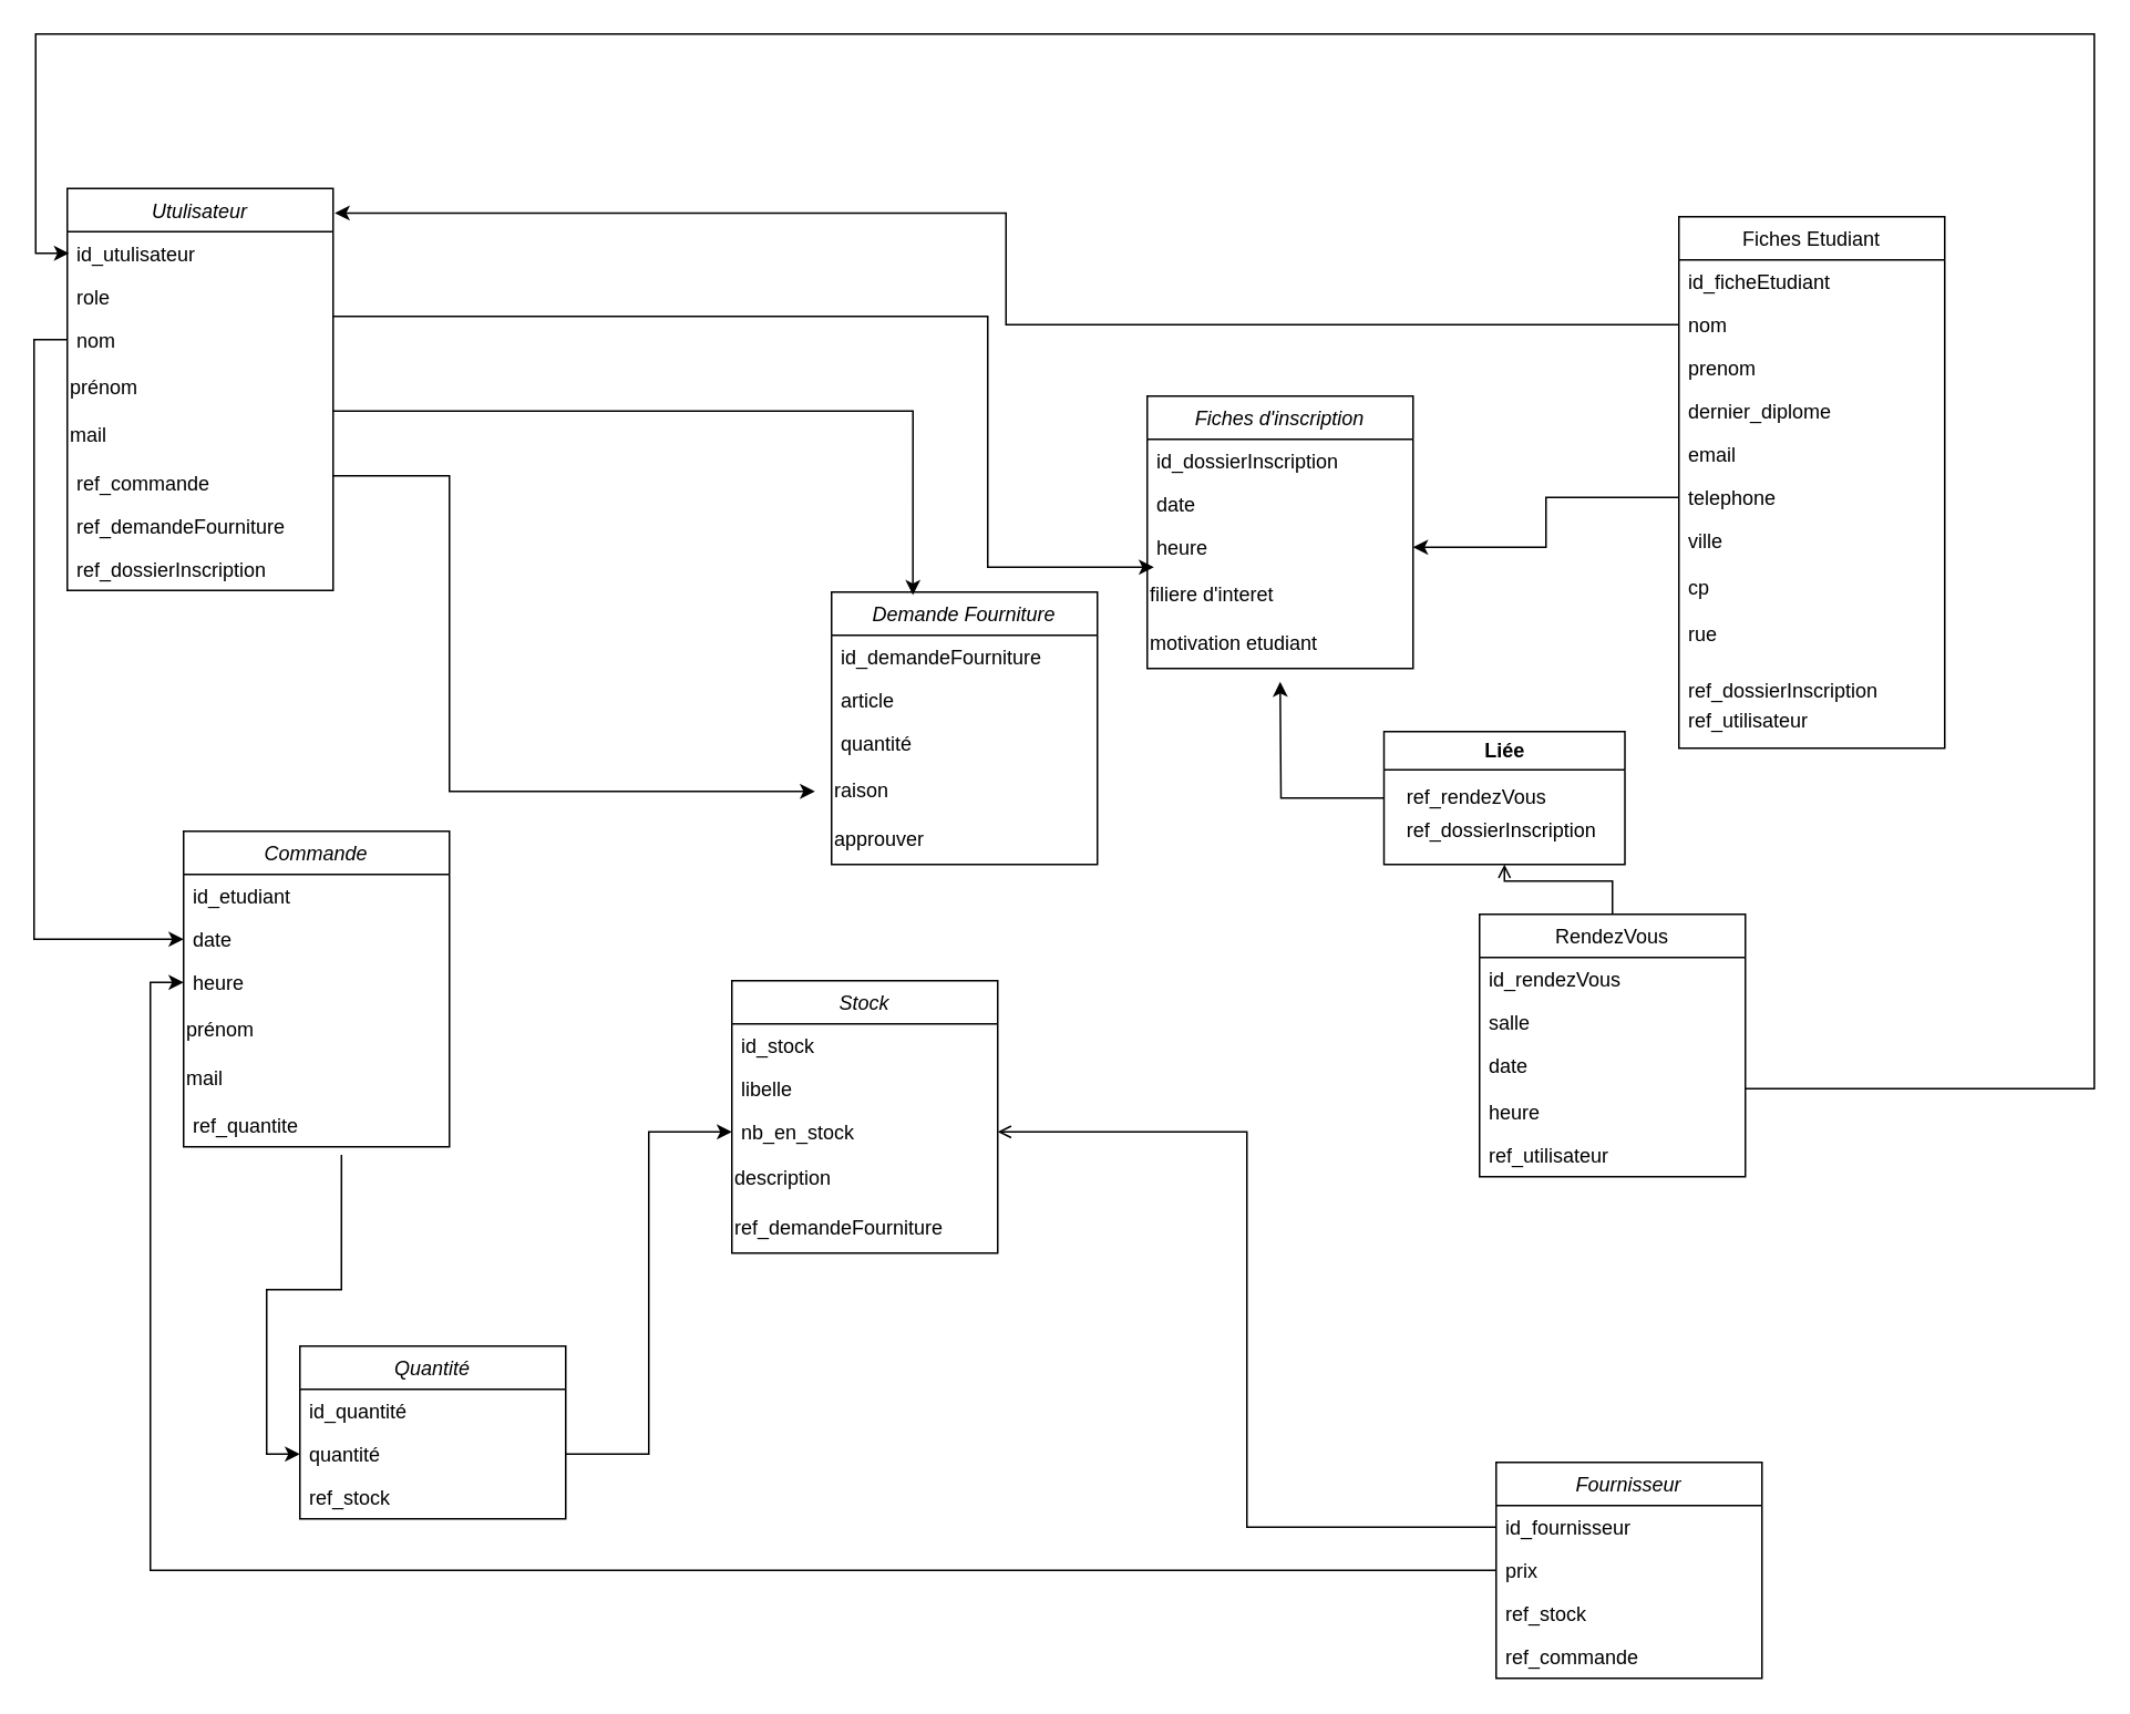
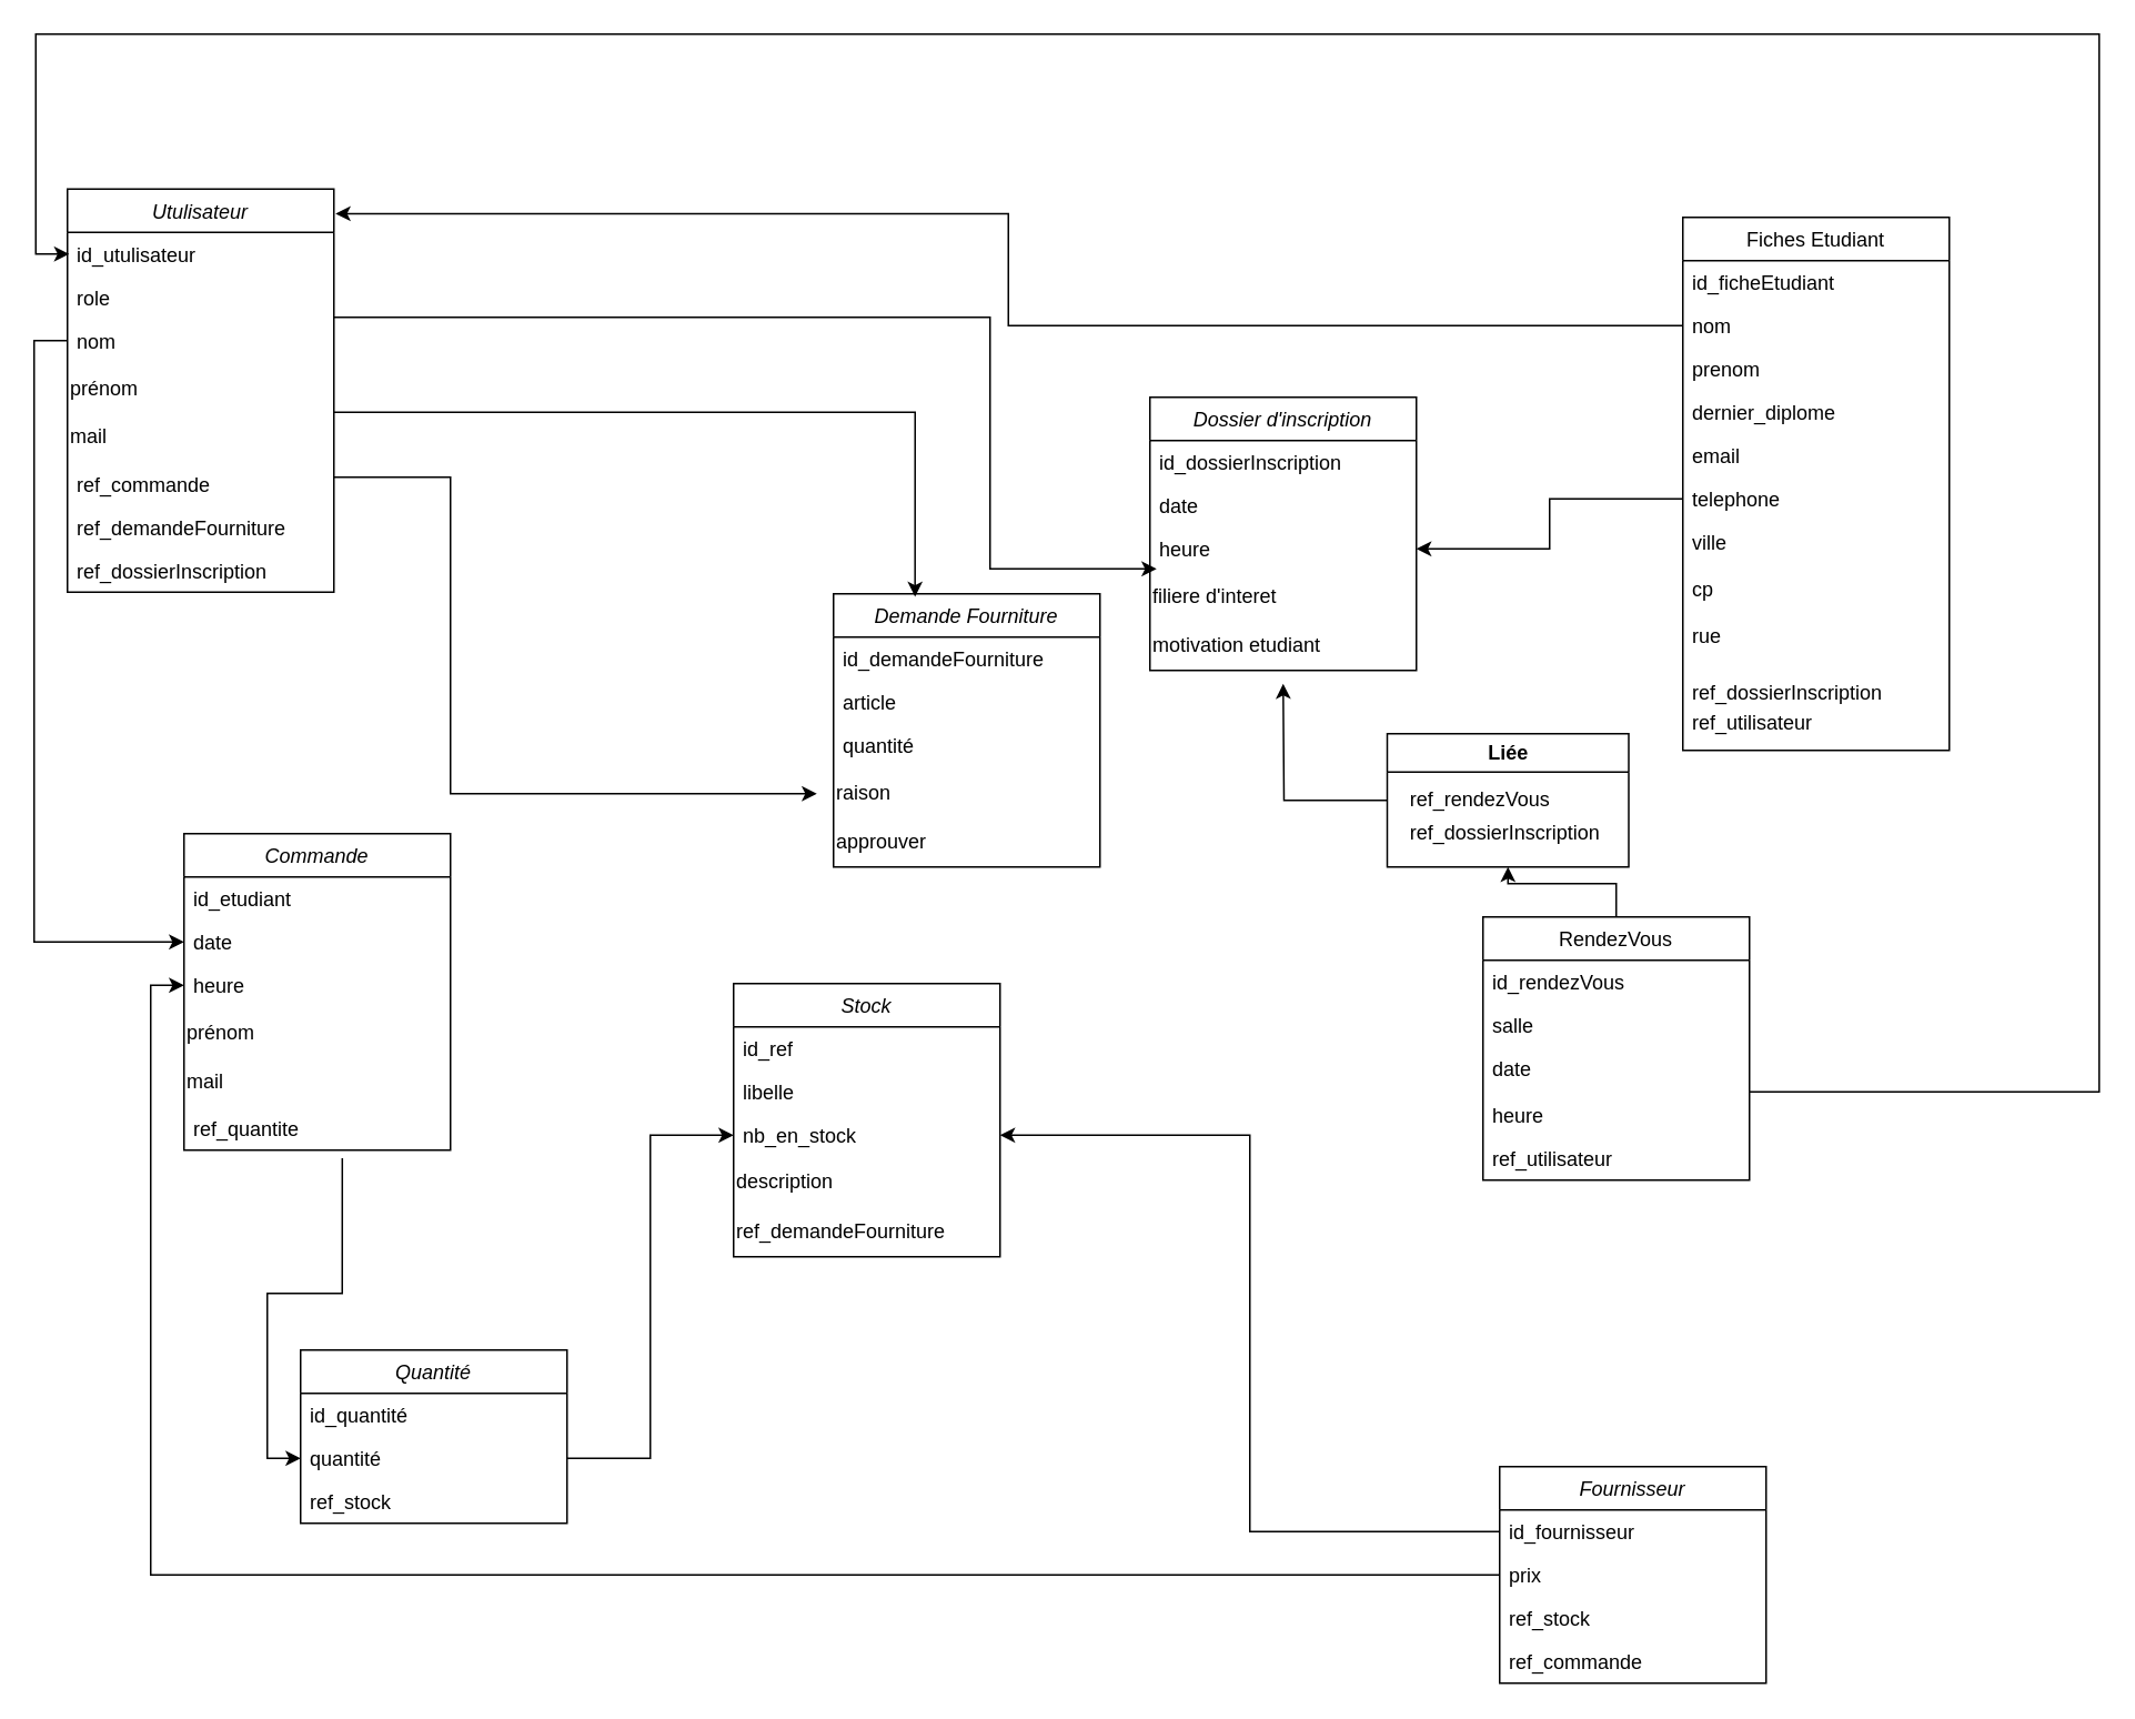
- <mxCell id="26" value="Fiches d'inscription" style="swimlane;fontStyle=2;align=center;verticalAlign=top;childLayout=stackLayout;horizontal=1;startSize=26;horizontalStack=0;resizeParent=1;resizeLast=0;collapsible=1;marginBottom=0;rounded=0;shadow=0;strokeWidth=1;" vertex="1" parent="1"><mxGeometry x="690" y="238" width="160" height="164" as="geometry"><mxRectangle x="230" y="140" width="160" height="26" as="alternateBounds" /></mxGeometry></mxCell>
+ <mxCell id="26" value="Dossier d'inscription" style="swimlane;fontStyle=2;align=center;verticalAlign=top;childLayout=stackLayout;horizontal=1;startSize=26;horizontalStack=0;resizeParent=1;resizeLast=0;collapsible=1;marginBottom=0;rounded=0;shadow=0;strokeWidth=1;" vertex="1" parent="1"><mxGeometry x="690" y="238" width="160" height="164" as="geometry"><mxRectangle x="230" y="140" width="160" height="26" as="alternateBounds" /></mxGeometry></mxCell>
- <mxCell id="10" style="edgeStyle=orthogonalEdgeStyle;rounded=0;orthogonalLoop=1;jettySize=auto;html=1;exitX=0.5;exitY=0;exitDx=0;exitDy=0;entryX=0.5;entryY=1;entryDx=0;entryDy=0;endArrow=open;" edge="1" parent="1" source="11" target="65"><mxGeometry relative="1" as="geometry" /></mxCell>
+ <mxCell id="10" style="edgeStyle=orthogonalEdgeStyle;rounded=0;orthogonalLoop=1;jettySize=auto;html=1;exitX=0.5;exitY=0;exitDx=0;exitDy=0;entryX=0.5;entryY=1;entryDx=0;entryDy=0;" edge="1" parent="1" source="11" target="65"><mxGeometry relative="1" as="geometry" /></mxCell>
- <mxCell id="37" value="id_stock" style="text;align=left;verticalAlign=top;spacingLeft=4;spacingRight=4;overflow=hidden;rotatable=0;points=[[0,0.5],[1,0.5]];portConstraint=eastwest;" vertex="1" parent="36"><mxGeometry y="26" width="160" height="26" as="geometry" /></mxCell>
+ <mxCell id="37" value="id_ref" style="text;align=left;verticalAlign=top;spacingLeft=4;spacingRight=4;overflow=hidden;rotatable=0;points=[[0,0.5],[1,0.5]];portConstraint=eastwest;" vertex="1" parent="36"><mxGeometry y="26" width="160" height="26" as="geometry" /></mxCell>
- <mxCell id="59" value="" style="edgeStyle=orthogonalEdgeStyle;rounded=0;orthogonalLoop=1;jettySize=auto;html=1;exitX=0;exitY=0.5;exitDx=0;exitDy=0;entryX=1;entryY=0.5;entryDx=0;entryDy=0;endArrow=open;" edge="1" parent="1" source="32" target="39"><mxGeometry relative="1" as="geometry"><mxPoint x="730" y="869" as="sourcePoint" /><mxPoint x="700" y="670" as="targetPoint" /></mxGeometry></mxCell>
+ <mxCell id="59" value="" style="edgeStyle=orthogonalEdgeStyle;rounded=0;orthogonalLoop=1;jettySize=auto;html=1;exitX=0;exitY=0.5;exitDx=0;exitDy=0;entryX=1;entryY=0.5;entryDx=0;entryDy=0;" edge="1" parent="1" source="32" target="39"><mxGeometry relative="1" as="geometry"><mxPoint x="730" y="869" as="sourcePoint" /><mxPoint x="700" y="670" as="targetPoint" /></mxGeometry></mxCell>
